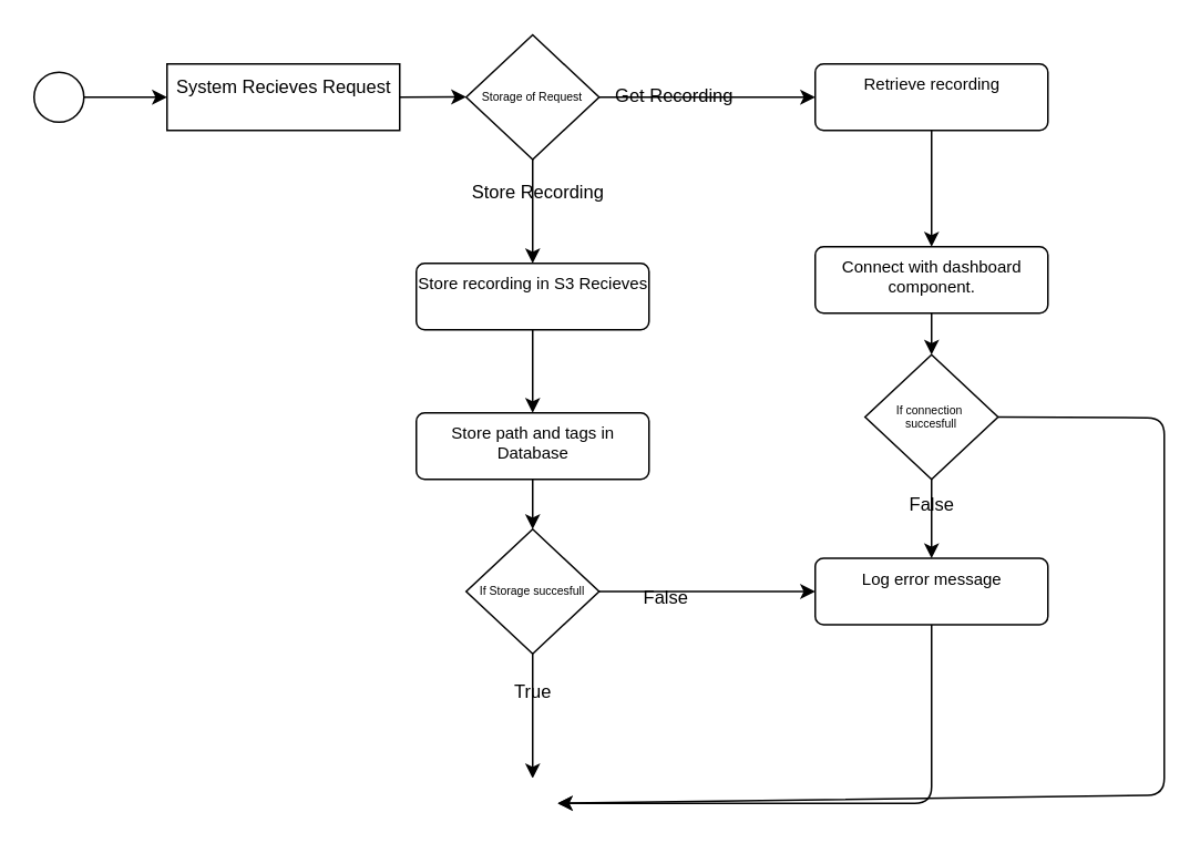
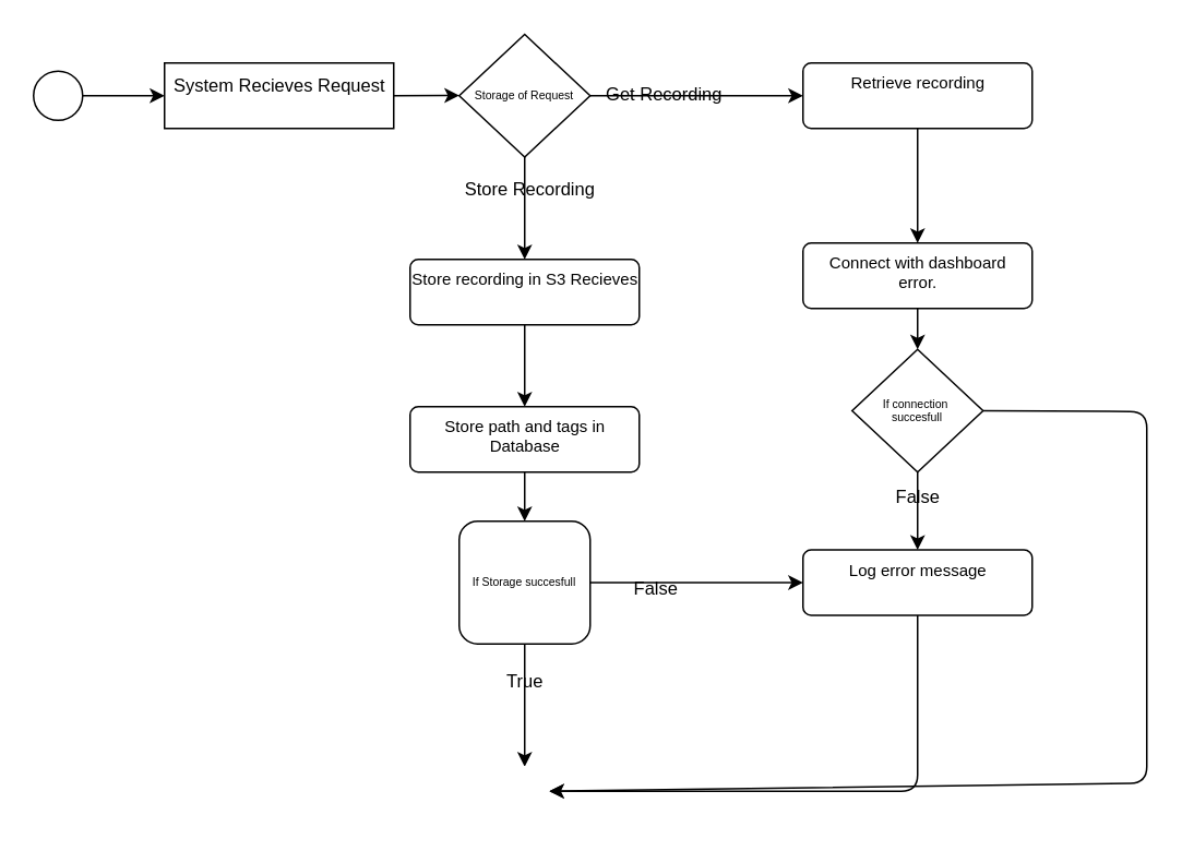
- <mxCell id="26" value="&lt;font size=&quot;1&quot;&gt;Connect with dashboard&lt;br&gt;component.&lt;br&gt;&lt;/font&gt;" style="html=1;align=center;verticalAlign=top;rounded=1;absoluteArcSize=1;arcSize=10;dashed=0;fontSize=7;fillColor=none;" vertex="1" parent="1"><mxGeometry x="490" y="148" width="140" height="40" as="geometry" /></mxCell>
+ <mxCell id="26" value="&lt;font size=&quot;1&quot;&gt;Connect with dashboard&lt;br&gt;error.&lt;br&gt;&lt;/font&gt;" style="html=1;align=center;verticalAlign=top;rounded=1;absoluteArcSize=1;arcSize=10;dashed=0;fontSize=7;fillColor=none;" vertex="1" parent="1"><mxGeometry x="490" y="148" width="140" height="40" as="geometry" /></mxCell>
- <mxCell id="9" value="If Storage succesfull" style="rhombus;fillColor=none;fontSize=7;" vertex="1" parent="1"><mxGeometry x="280" y="318" width="80" height="75" as="geometry" /></mxCell>
+ <mxCell id="9" value="If Storage succesfull" style="fillColor=none;fontSize=7;rounded=1;" vertex="1" parent="1"><mxGeometry x="280" y="318" width="80" height="75" as="geometry" /></mxCell>
